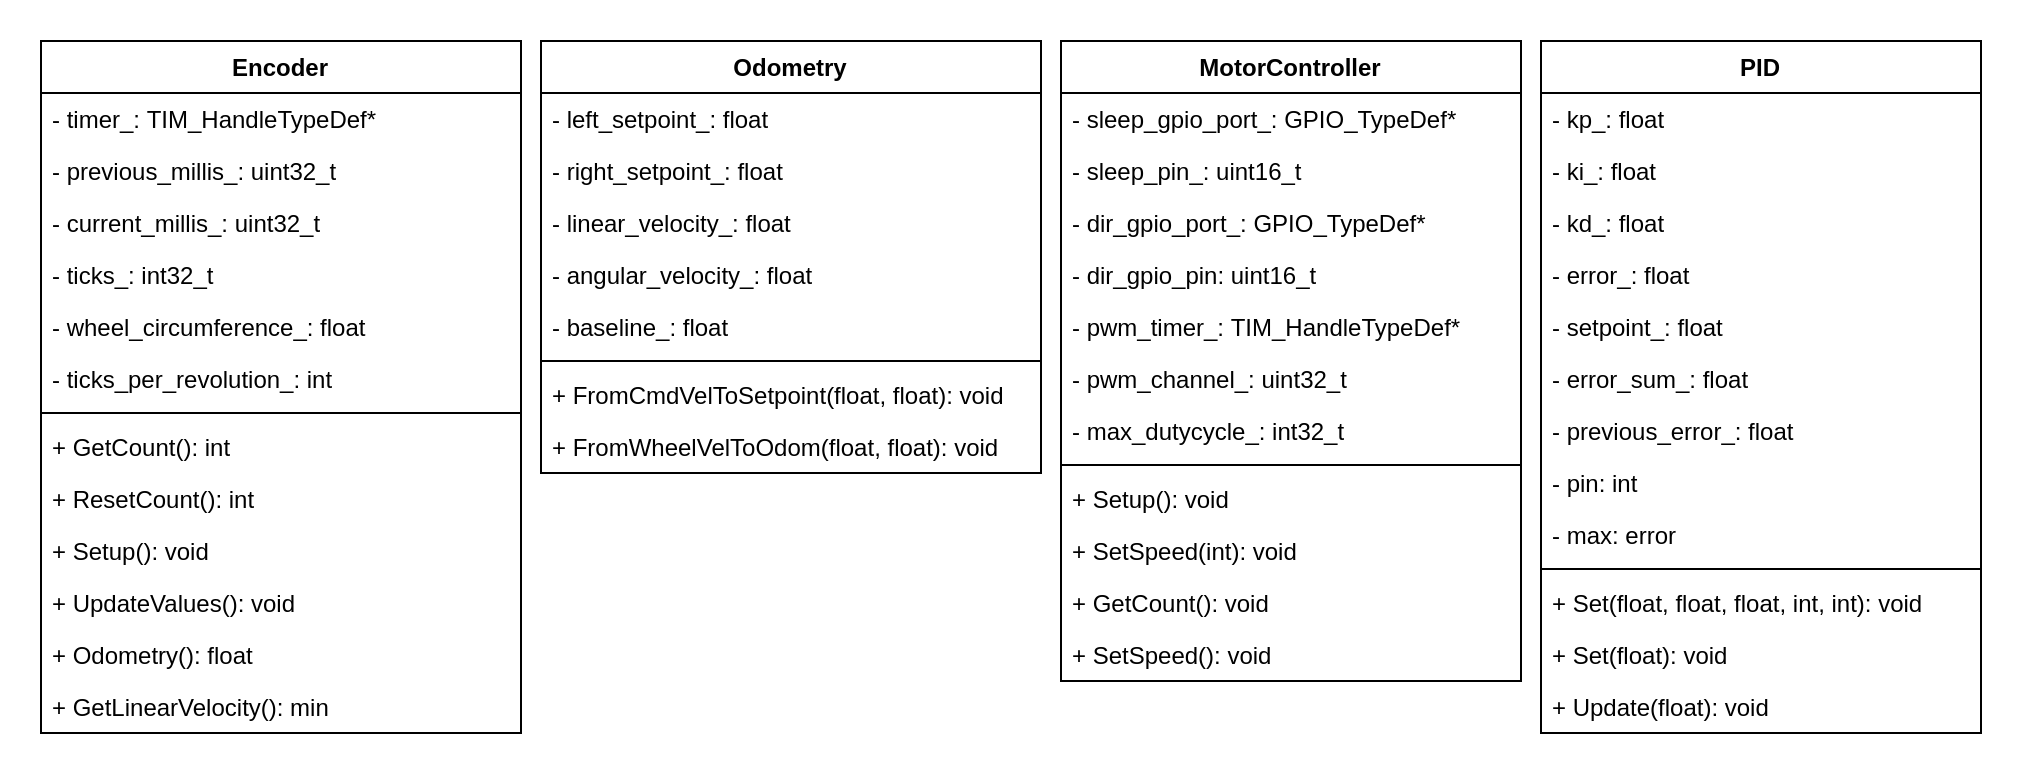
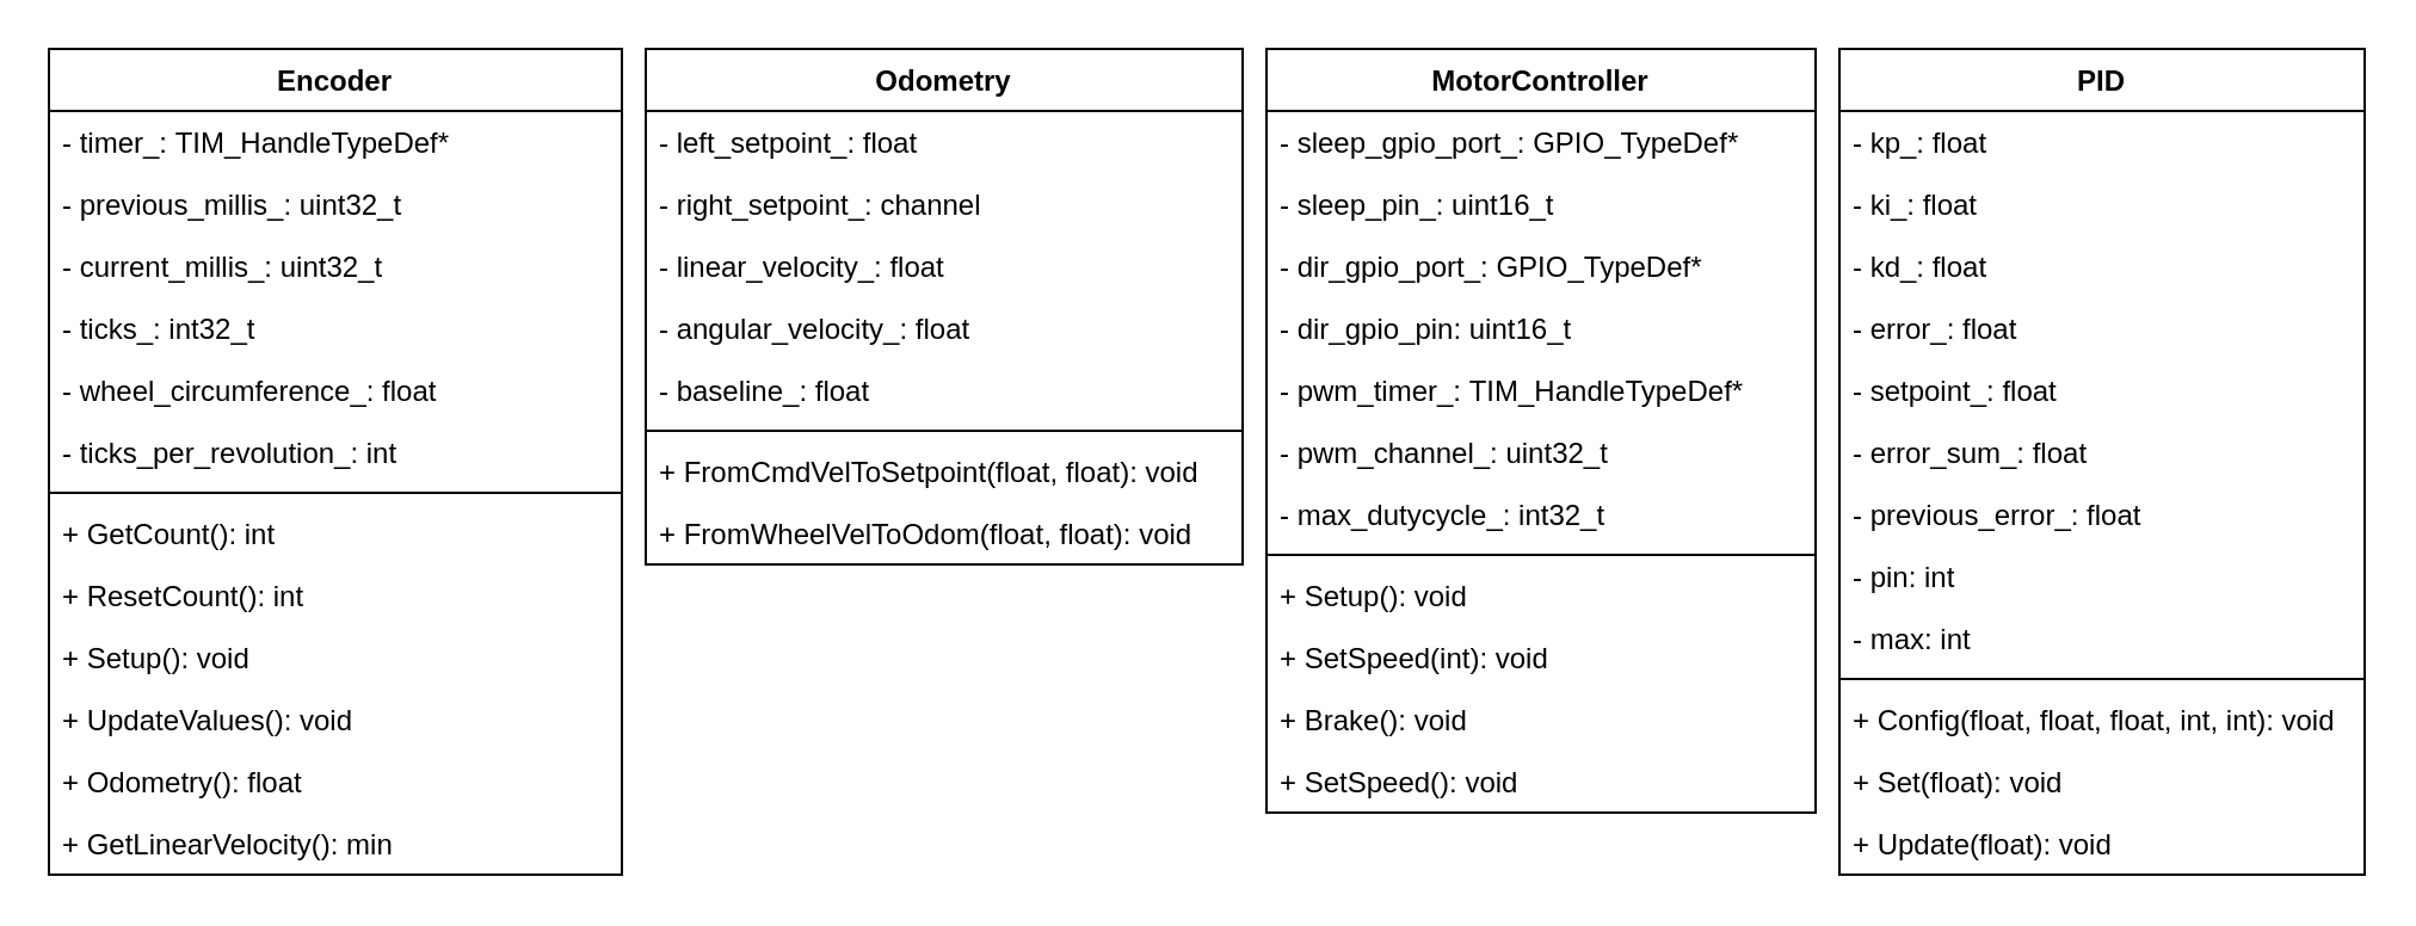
- <mxCell id="18" value="- right_setpoint_: float" style="text;strokeColor=none;fillColor=none;align=left;verticalAlign=top;spacingLeft=4;spacingRight=4;overflow=hidden;rotatable=0;points=[[0,0.5],[1,0.5]];portConstraint=eastwest;" parent="16" vertex="1"><mxGeometry y="52" width="250" height="26" as="geometry" /></mxCell>
+ <mxCell id="18" value="- right_setpoint_: channel" style="text;strokeColor=none;fillColor=none;align=left;verticalAlign=top;spacingLeft=4;spacingRight=4;overflow=hidden;rotatable=0;points=[[0,0.5],[1,0.5]];portConstraint=eastwest;" parent="16" vertex="1"><mxGeometry y="52" width="250" height="26" as="geometry" /></mxCell>
- <mxCell id="47" value="- max: error" style="text;strokeColor=none;fillColor=none;align=left;verticalAlign=top;spacingLeft=4;spacingRight=4;overflow=hidden;rotatable=0;points=[[0,0.5],[1,0.5]];portConstraint=eastwest;" parent="38" vertex="1"><mxGeometry y="234" width="220" height="26" as="geometry" /></mxCell>
+ <mxCell id="47" value="- max: int" style="text;strokeColor=none;fillColor=none;align=left;verticalAlign=top;spacingLeft=4;spacingRight=4;overflow=hidden;rotatable=0;points=[[0,0.5],[1,0.5]];portConstraint=eastwest;" parent="38" vertex="1"><mxGeometry y="234" width="220" height="26" as="geometry" /></mxCell>
- <mxCell id="36" value="+ GetCount(): void" style="text;strokeColor=none;fillColor=none;align=left;verticalAlign=top;spacingLeft=4;spacingRight=4;overflow=hidden;rotatable=0;points=[[0,0.5],[1,0.5]];portConstraint=eastwest;" parent="25" vertex="1"><mxGeometry y="268" width="230" height="26" as="geometry" /></mxCell>
+ <mxCell id="36" value="+ Brake(): void" style="text;strokeColor=none;fillColor=none;align=left;verticalAlign=top;spacingLeft=4;spacingRight=4;overflow=hidden;rotatable=0;points=[[0,0.5],[1,0.5]];portConstraint=eastwest;" parent="25" vertex="1"><mxGeometry y="268" width="230" height="26" as="geometry" /></mxCell>
- <mxCell id="49" value="+ Set(float, float, float, int, int): void" style="text;strokeColor=none;fillColor=none;align=left;verticalAlign=top;spacingLeft=4;spacingRight=4;overflow=hidden;rotatable=0;points=[[0,0.5],[1,0.5]];portConstraint=eastwest;" parent="38" vertex="1"><mxGeometry y="268" width="220" height="26" as="geometry" /></mxCell>
+ <mxCell id="49" value="+ Config(float, float, float, int, int): void" style="text;strokeColor=none;fillColor=none;align=left;verticalAlign=top;spacingLeft=4;spacingRight=4;overflow=hidden;rotatable=0;points=[[0,0.5],[1,0.5]];portConstraint=eastwest;" parent="38" vertex="1"><mxGeometry y="268" width="220" height="26" as="geometry" /></mxCell>
